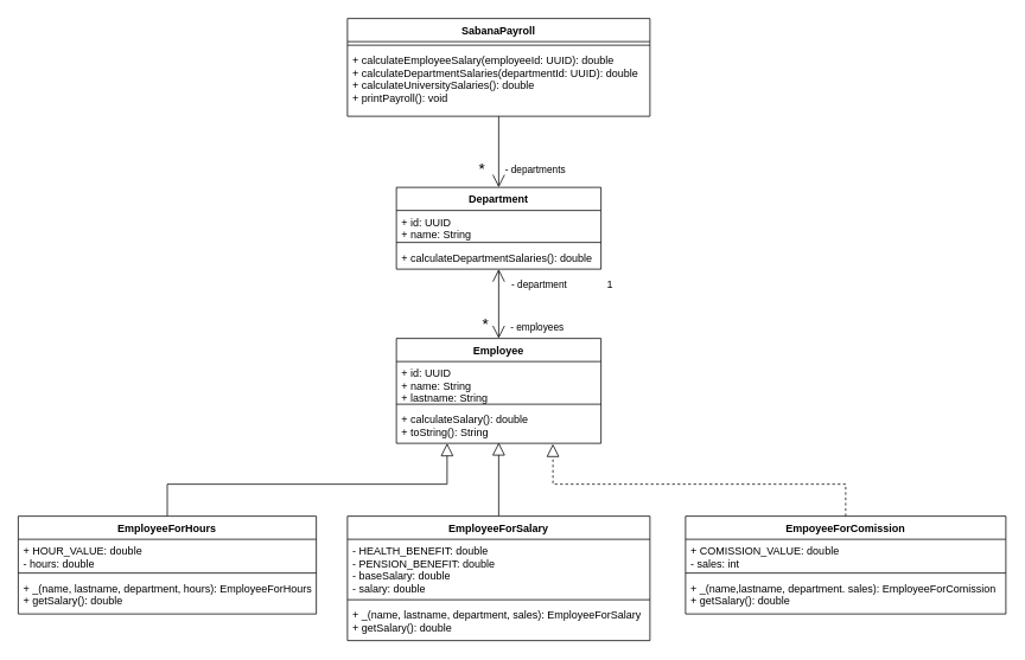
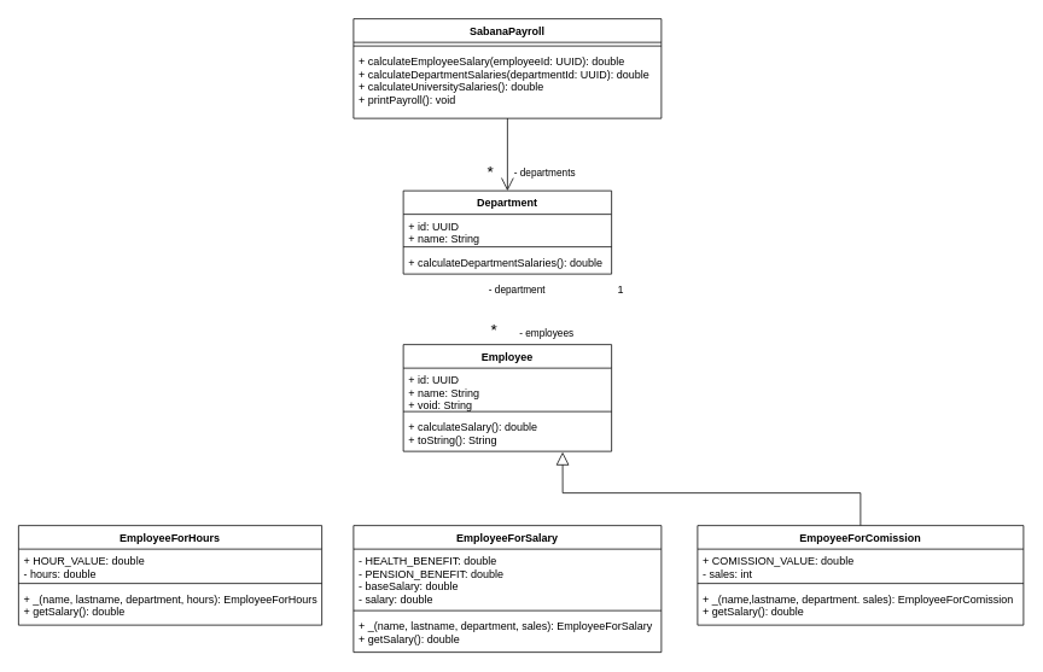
- <mxCell id="35" value="&lt;font style=&quot;font-size: 11px&quot;&gt;- department&amp;nbsp; &amp;nbsp;&lt;/font&gt;" style="text;html=1;align=center;verticalAlign=middle;resizable=0;points=[];autosize=1;" vertex="1" parent="1"><mxGeometry x="565" y="310" width="90" height="20" as="geometry" /></mxCell>
+ <mxCell id="35" value="&lt;font style=&quot;font-size: 11px&quot;&gt;- department&amp;nbsp; &amp;nbsp;&lt;/font&gt;" style="text;html=1;align=center;verticalAlign=middle;resizable=0;points=[];autosize=1;" vertex="1" parent="1"><mxGeometry x="530" y="310" width="90" height="20" as="geometry" /></mxCell>
- <mxCell id="8" style="edgeStyle=orthogonalEdgeStyle;rounded=0;orthogonalLoop=1;jettySize=auto;html=1;entryX=0.5;entryY=0;entryDx=0;entryDy=0;endArrow=open;endFill=0;endSize=12;startArrow=open;startFill=0;targetPerimeterSpacing=0;startSize=12;" parent="1" source="9" target="13" edge="1"><mxGeometry relative="1" as="geometry" /></mxCell>
- <mxCell id="14" value="+ id: UUID&#10;+ name: String&#10;+ lastname: String" style="text;strokeColor=none;fillColor=none;align=left;verticalAlign=top;spacingLeft=4;spacingRight=4;overflow=hidden;rotatable=0;points=[[0,0.5],[1,0.5]];portConstraint=eastwest;" parent="13" vertex="1"><mxGeometry y="26" width="230" height="44" as="geometry" /></mxCell>
+ <mxCell id="14" value="+ id: UUID&#10;+ name: String&#10;+ void: String" style="text;strokeColor=none;fillColor=none;align=left;verticalAlign=top;spacingLeft=4;spacingRight=4;overflow=hidden;rotatable=0;points=[[0,0.5],[1,0.5]];portConstraint=eastwest;" parent="13" vertex="1"><mxGeometry y="26" width="230" height="44" as="geometry" /></mxCell>
- <mxCell id="19" style="edgeStyle=orthogonalEdgeStyle;rounded=0;orthogonalLoop=1;jettySize=auto;html=1;entryX=0.248;entryY=1;entryDx=0;entryDy=0;entryPerimeter=0;endArrow=block;endFill=0;endSize=12;" edge="1" parent="1" source="20" target="16"><mxGeometry relative="1" as="geometry" /></mxCell>
- <mxCell id="29" style="edgeStyle=orthogonalEdgeStyle;rounded=0;orthogonalLoop=1;jettySize=auto;html=1;entryX=0.765;entryY=1.02;entryDx=0;entryDy=0;entryPerimeter=0;endArrow=block;endFill=0;endSize=12;dashed=1;" edge="1" parent="1" source="30" target="16"><mxGeometry relative="1" as="geometry" /></mxCell>
+ <mxCell id="29" style="edgeStyle=orthogonalEdgeStyle;rounded=0;orthogonalLoop=1;jettySize=auto;html=1;entryX=0.765;entryY=1.02;entryDx=0;entryDy=0;entryPerimeter=0;endArrow=block;endFill=0;endSize=12;" edge="1" parent="1" source="30" target="16"><mxGeometry relative="1" as="geometry" /></mxCell>
- <mxCell id="24" style="edgeStyle=orthogonalEdgeStyle;rounded=0;orthogonalLoop=1;jettySize=auto;html=1;exitX=0.5;exitY=0;exitDx=0;exitDy=0;entryX=0.5;entryY=0.98;entryDx=0;entryDy=0;entryPerimeter=0;endArrow=block;endFill=0;endSize=12;" edge="1" parent="1" source="25" target="16"><mxGeometry relative="1" as="geometry" /></mxCell>
